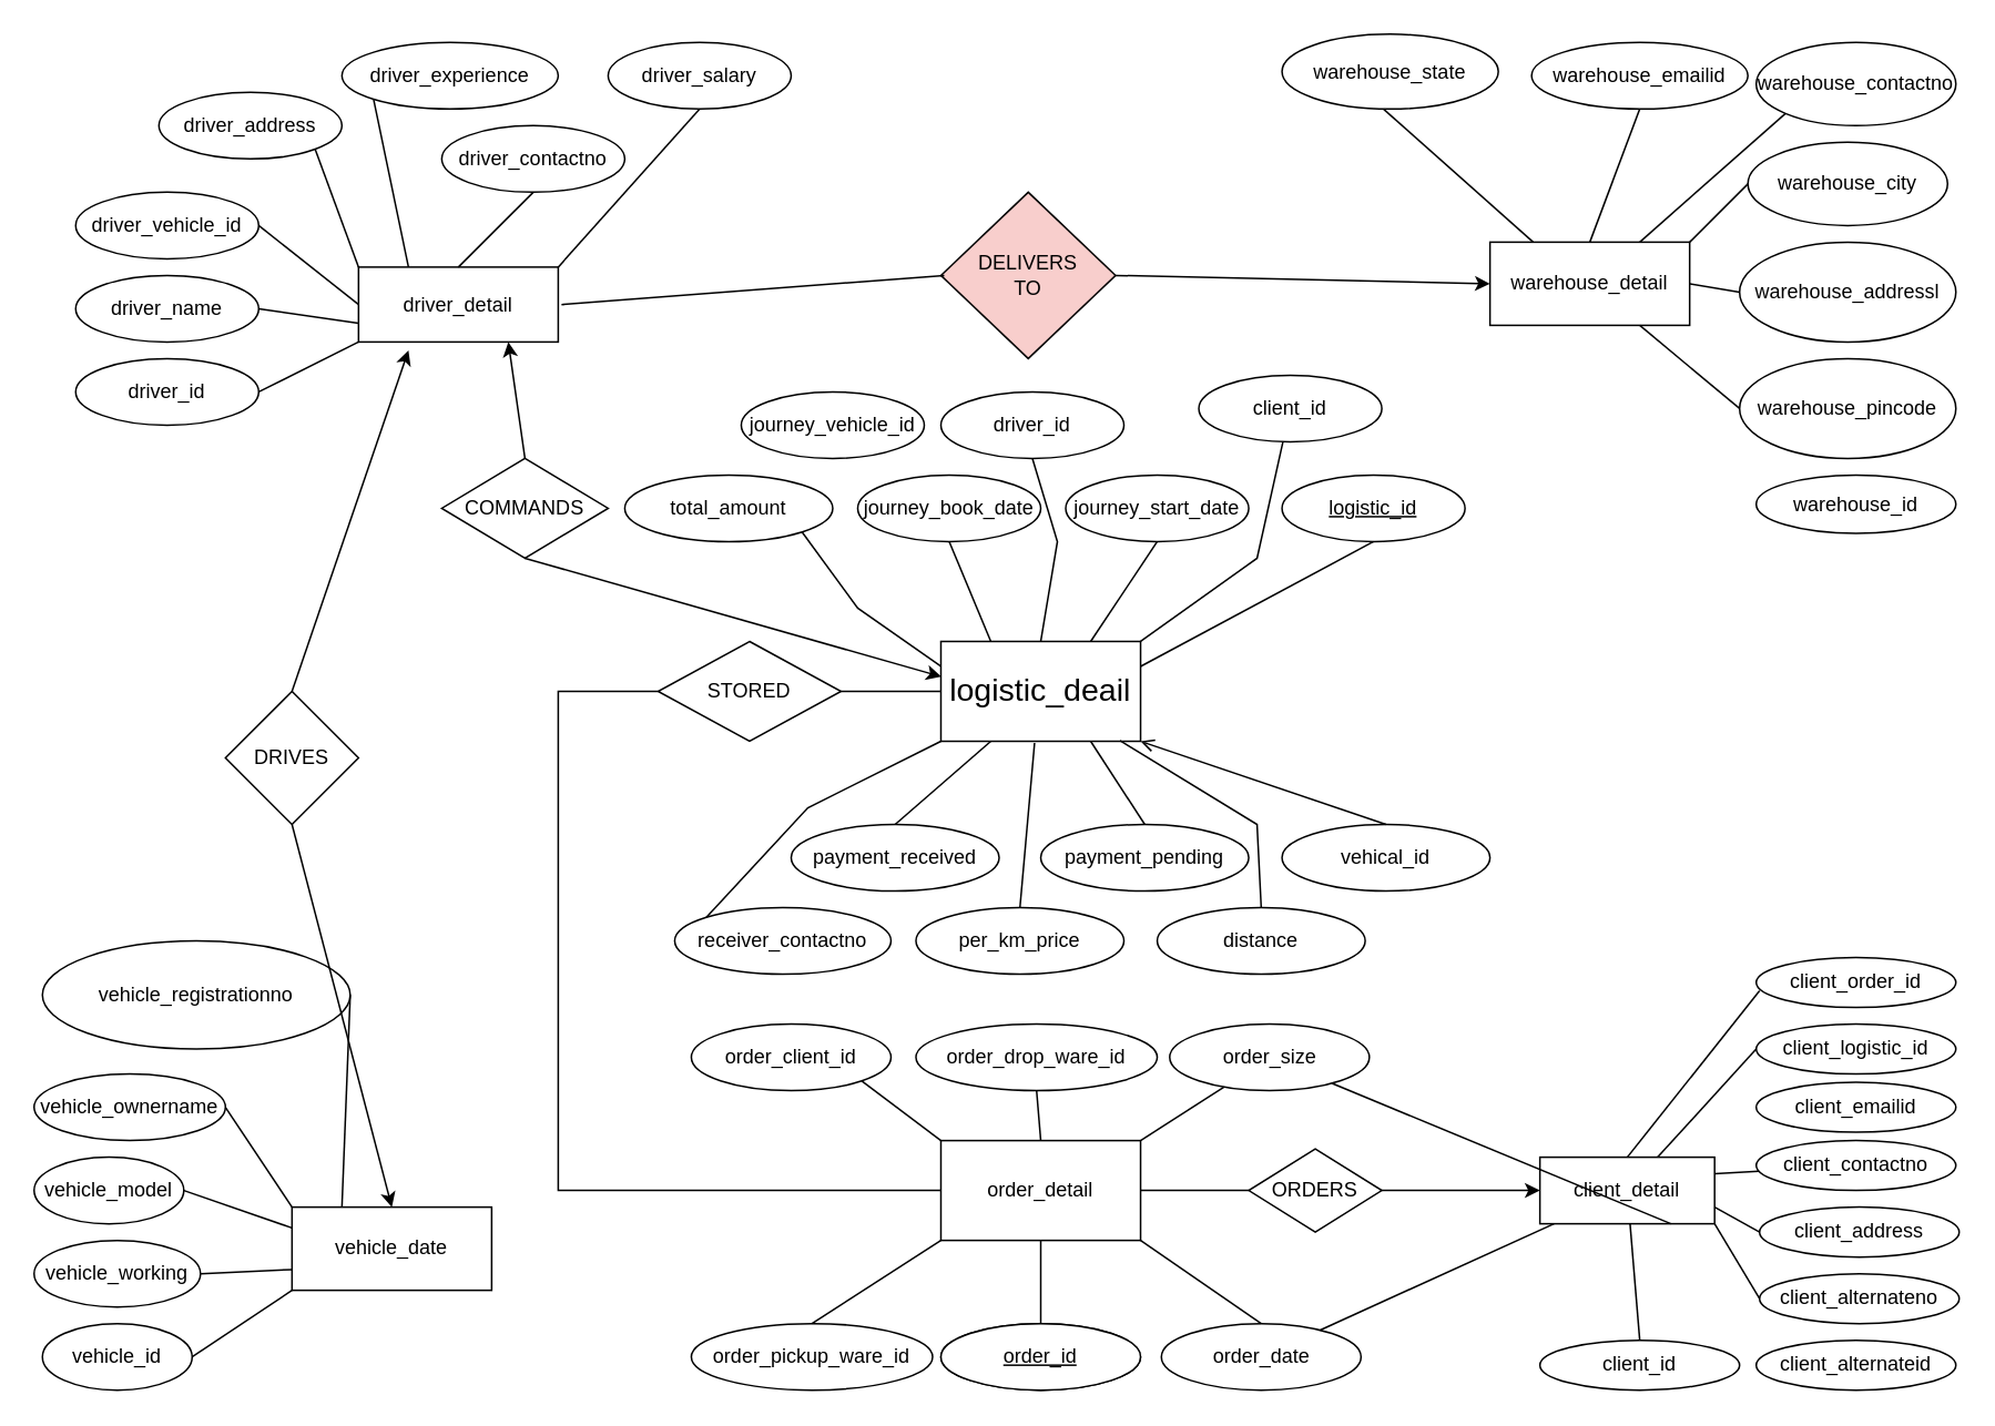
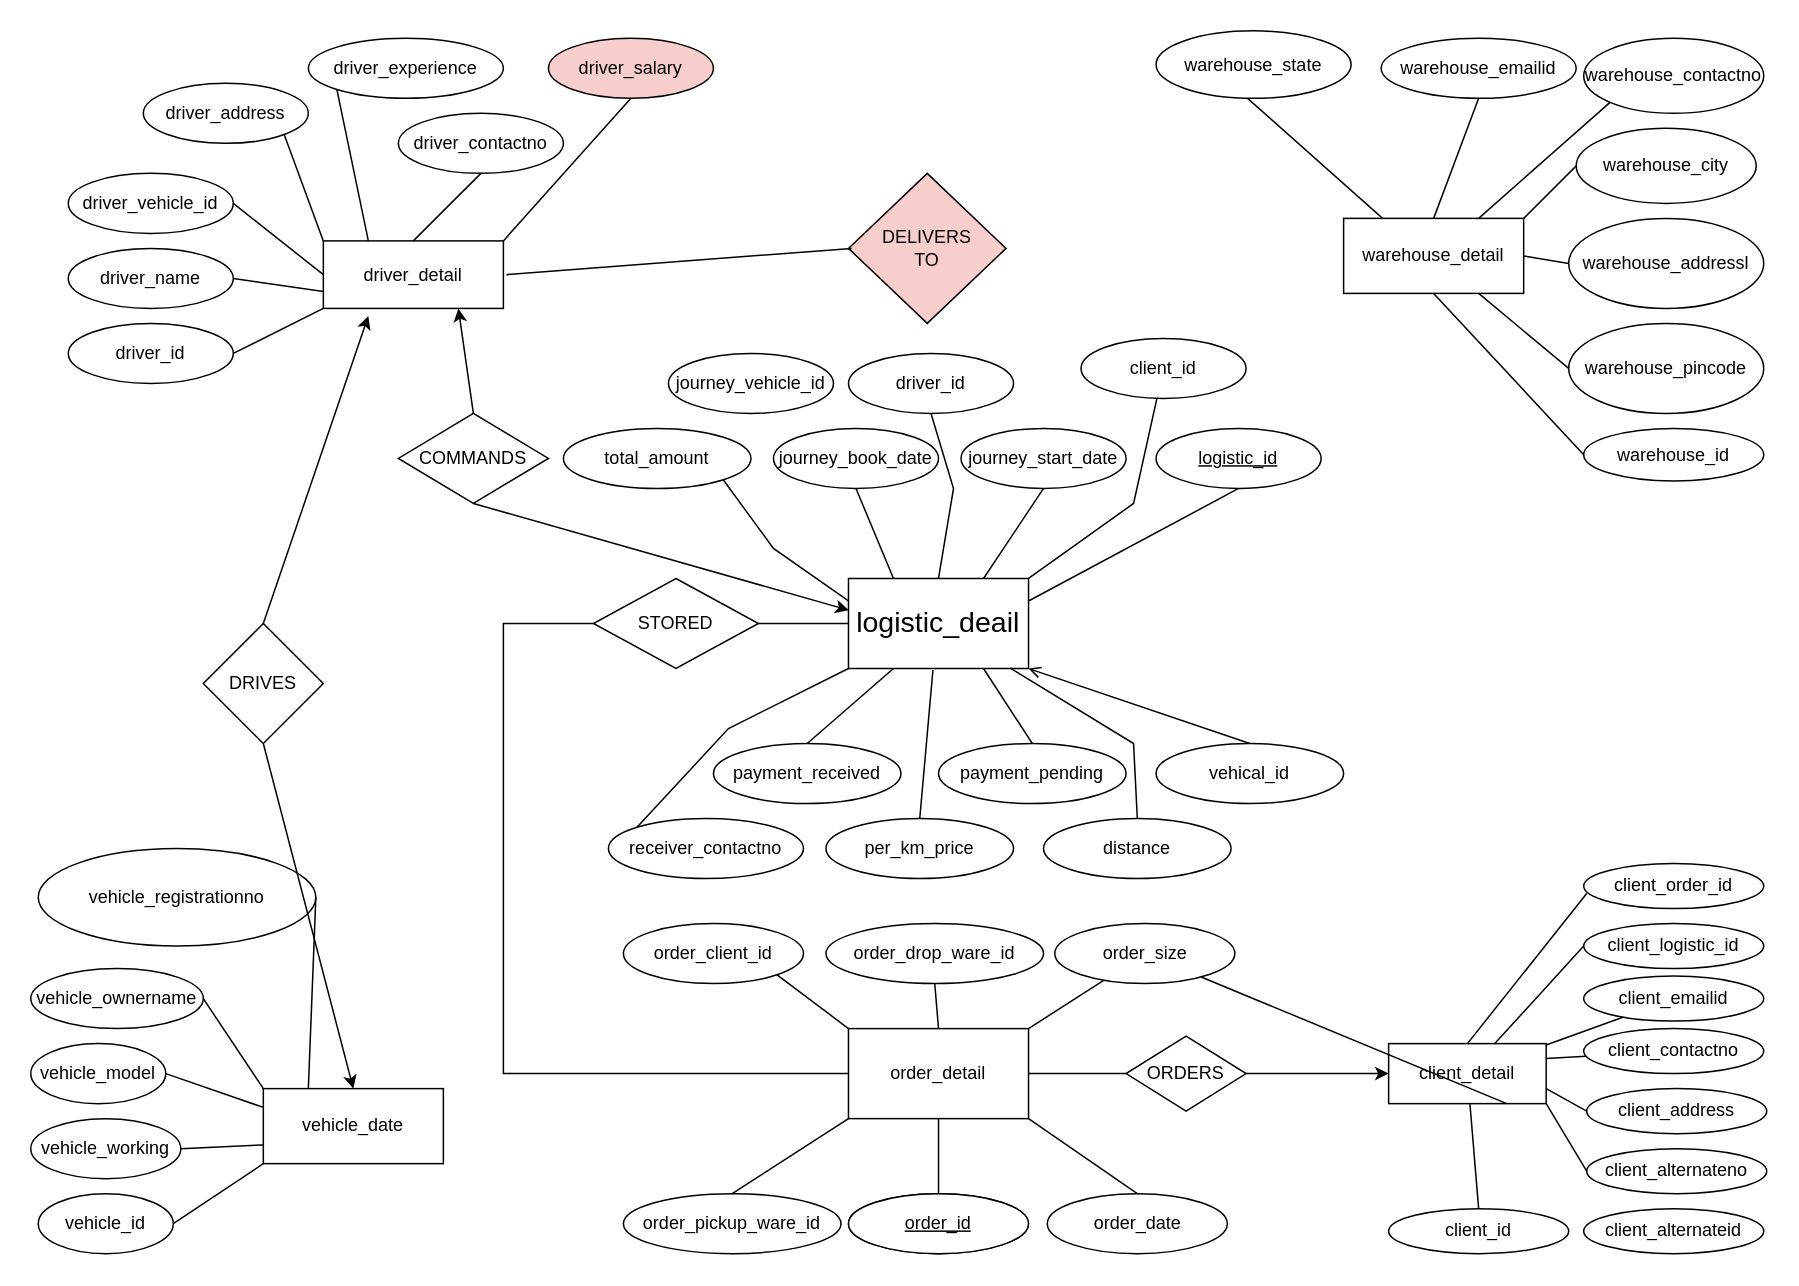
- <mxCell id="21" value="driver_salary" style="ellipse;whiteSpace=wrap;html=1;fontStyle=0" parent="1" vertex="1"><mxGeometry x="365" y="25" width="110" height="40" as="geometry" /></mxCell>
+ <mxCell id="21" value="driver_salary" style="ellipse;whiteSpace=wrap;html=1;fontStyle=0;fillColor=#f8cecc;" parent="1" vertex="1"><mxGeometry x="365" y="25" width="110" height="40" as="geometry" /></mxCell>
- <mxCell id="114" value="" style="endArrow=classic;html=1;rounded=0;entryX=0;entryY=0.5;entryDx=0;entryDy=0;exitX=1;exitY=0.5;exitDx=0;exitDy=0;" edge="1" parent="1" source="112" target="24"><mxGeometry width="50" height="50" relative="1" as="geometry"><mxPoint x="815" y="265" as="sourcePoint" /><mxPoint x="865" y="215" as="targetPoint" /></mxGeometry></mxCell>
+ <mxCell id="96" value="" style="endArrow=none;html=1;rounded=0;exitX=0;exitY=0.5;exitDx=0;exitDy=0;entryX=0.5;entryY=1;entryDx=0;entryDy=0;" edge="1" parent="1" source="25" target="24"><mxGeometry width="50" height="50" relative="1" as="geometry"><mxPoint x="1015" y="205" as="sourcePoint" /><mxPoint x="1065" y="155" as="targetPoint" /></mxGeometry></mxCell>
- <mxCell id="61" value="" style="endArrow=none;html=1;rounded=0;" edge="1" parent="1" source="46" target="41"><mxGeometry width="50" height="50" relative="1" as="geometry"><mxPoint x="1035" y="695" as="sourcePoint" /><mxPoint x="1085" y="645" as="targetPoint" /></mxGeometry></mxCell>
+ <mxCell id="61" value="" style="endArrow=none;html=1;rounded=0;" edge="1" parent="1" source="46" target="50"><mxGeometry width="50" height="50" relative="1" as="geometry"><mxPoint x="1035" y="695" as="sourcePoint" /><mxPoint x="1085" y="645" as="targetPoint" /></mxGeometry></mxCell>
